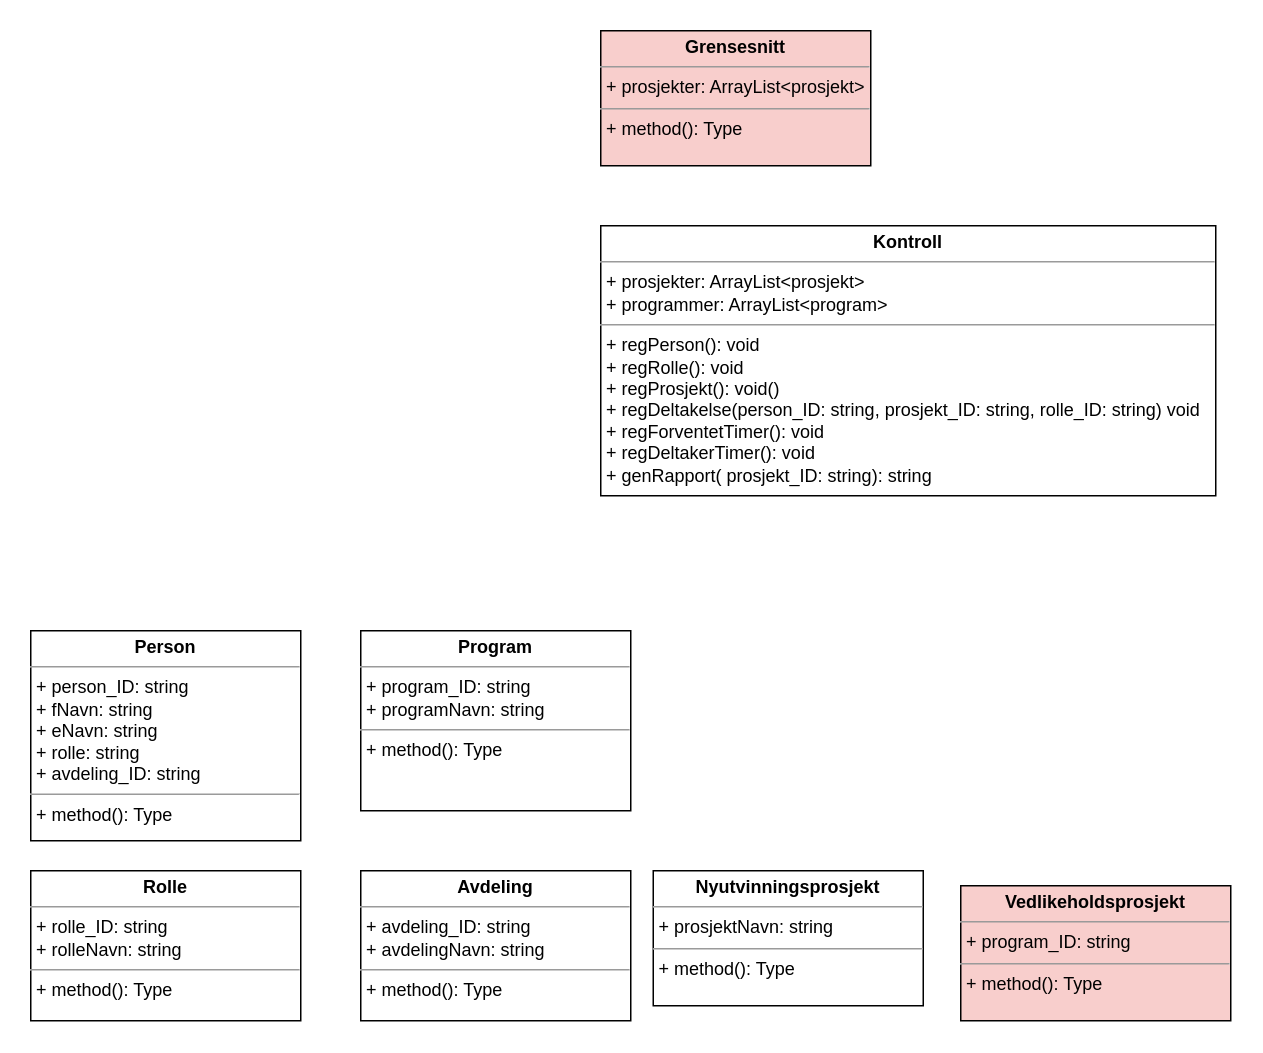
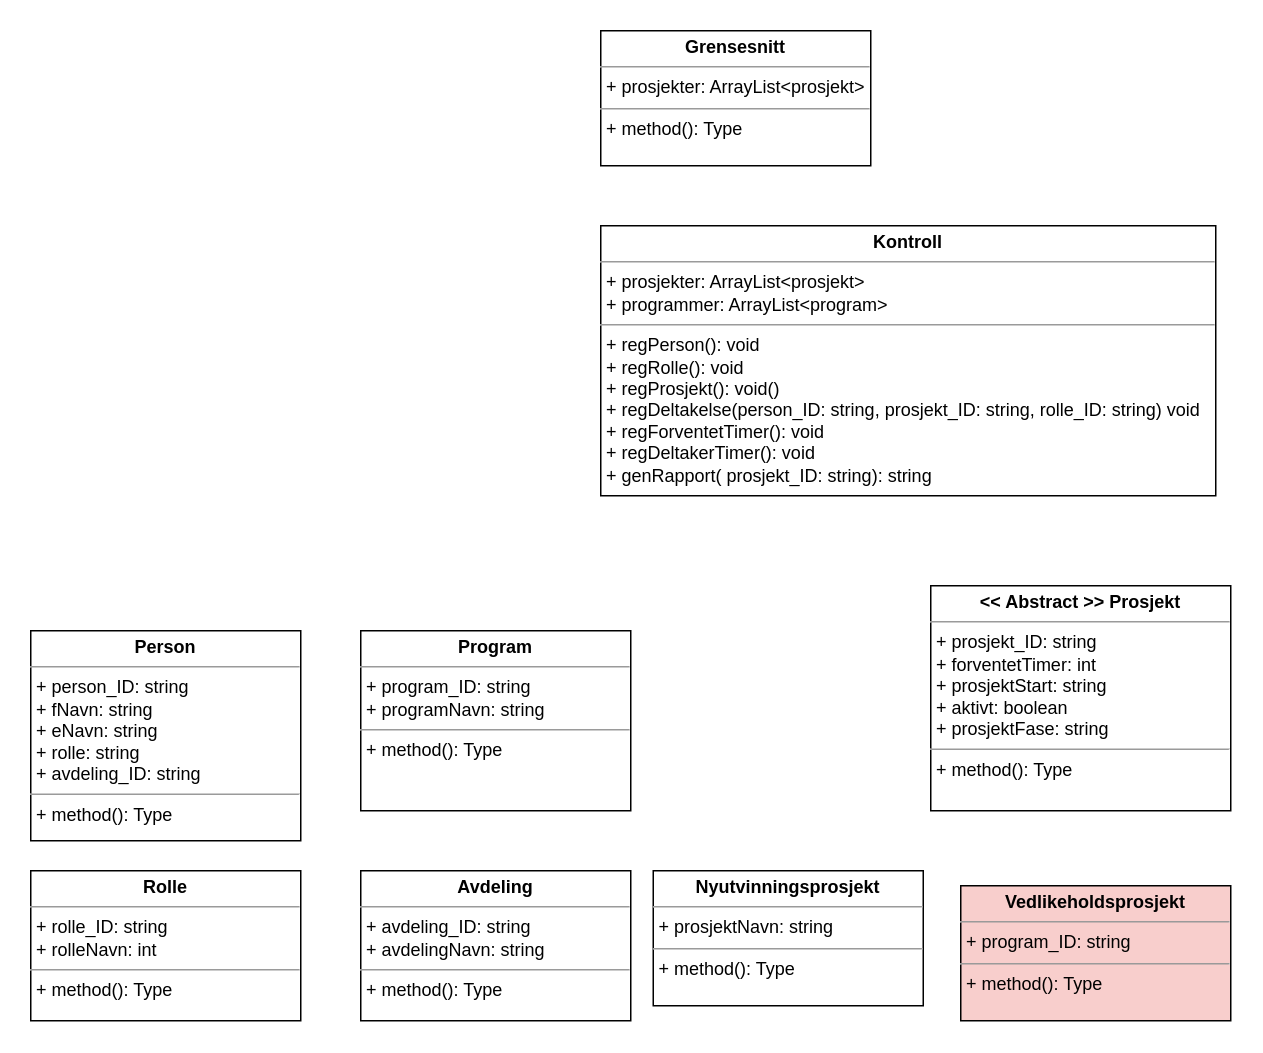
- <mxCell id="6" value="&lt;p style=&quot;margin: 0px ; margin-top: 4px ; text-align: center&quot;&gt;&lt;b&gt;Grensesnitt&lt;/b&gt;&lt;/p&gt;&lt;hr size=&quot;1&quot;&gt;&lt;p style=&quot;margin: 0px ; margin-left: 4px&quot;&gt;+ prosjekter: ArrayList&amp;lt;prosjekt&amp;gt;&lt;/p&gt;&lt;hr size=&quot;1&quot;&gt;&lt;p style=&quot;margin: 0px ; margin-left: 4px&quot;&gt;+ method(): Type&lt;/p&gt;" style="verticalAlign=top;align=left;overflow=fill;fontSize=12;fontFamily=Helvetica;html=1;fillColor=#f8cecc;" parent="1" vertex="1"><mxGeometry x="400" y="20" width="180" height="90" as="geometry" /></mxCell>
+ <mxCell id="6" value="&lt;p style=&quot;margin: 0px ; margin-top: 4px ; text-align: center&quot;&gt;&lt;b&gt;Grensesnitt&lt;/b&gt;&lt;/p&gt;&lt;hr size=&quot;1&quot;&gt;&lt;p style=&quot;margin: 0px ; margin-left: 4px&quot;&gt;+ prosjekter: ArrayList&amp;lt;prosjekt&amp;gt;&lt;/p&gt;&lt;hr size=&quot;1&quot;&gt;&lt;p style=&quot;margin: 0px ; margin-left: 4px&quot;&gt;+ method(): Type&lt;/p&gt;" style="verticalAlign=top;align=left;overflow=fill;fontSize=12;fontFamily=Helvetica;html=1;" parent="1" vertex="1"><mxGeometry x="400" y="20" width="180" height="90" as="geometry" /></mxCell>
+ <mxCell id="2" value="&lt;p style=&quot;margin: 0px ; margin-top: 4px ; text-align: center&quot;&gt;&lt;b&gt;&amp;lt;&amp;lt; Abstract &amp;gt;&amp;gt; Prosjekt&lt;/b&gt;&lt;/p&gt;&lt;hr size=&quot;1&quot;&gt;&lt;p style=&quot;margin: 0px ; margin-left: 4px&quot;&gt;&lt;span&gt;+ prosjekt_ID: string&lt;/span&gt;&lt;br&gt;&lt;/p&gt;&lt;p style=&quot;margin: 0px ; margin-left: 4px&quot;&gt;&lt;span&gt;+ forventetTimer: int&lt;/span&gt;&lt;/p&gt;&lt;p style=&quot;margin: 0px ; margin-left: 4px&quot;&gt;&lt;span&gt;+ prosjektStart: string&lt;/span&gt;&lt;/p&gt;&lt;p style=&quot;margin: 0px ; margin-left: 4px&quot;&gt;&lt;span&gt;+ aktivt: boolean&lt;/span&gt;&lt;/p&gt;&lt;p style=&quot;margin: 0px ; margin-left: 4px&quot;&gt;&lt;span&gt;+ prosjektFase: string&lt;/span&gt;&lt;/p&gt;&lt;hr size=&quot;1&quot;&gt;&lt;p style=&quot;margin: 0px ; margin-left: 4px&quot;&gt;+ method(): Type&lt;/p&gt;" style="verticalAlign=top;align=left;overflow=fill;fontSize=12;fontFamily=Helvetica;html=1;" parent="1" vertex="1"><mxGeometry x="620" y="390" width="200" height="150" as="geometry" /></mxCell>
- <mxCell id="9" value="&lt;p style=&quot;margin: 0px ; margin-top: 4px ; text-align: center&quot;&gt;&lt;b&gt;Rolle&lt;/b&gt;&lt;/p&gt;&lt;hr size=&quot;1&quot;&gt;&lt;p style=&quot;margin: 0px ; margin-left: 4px&quot;&gt;+ rolle_ID: string&lt;/p&gt;&lt;p style=&quot;margin: 0px ; margin-left: 4px&quot;&gt;+ rolleNavn: string&lt;/p&gt;&lt;hr size=&quot;1&quot;&gt;&lt;p style=&quot;margin: 0px ; margin-left: 4px&quot;&gt;+ method(): Type&lt;/p&gt;" style="verticalAlign=top;align=left;overflow=fill;fontSize=12;fontFamily=Helvetica;html=1;" parent="1" vertex="1"><mxGeometry x="20" y="580" width="180" height="100" as="geometry" /></mxCell>
+ <mxCell id="9" value="&lt;p style=&quot;margin: 0px ; margin-top: 4px ; text-align: center&quot;&gt;&lt;b&gt;Rolle&lt;/b&gt;&lt;/p&gt;&lt;hr size=&quot;1&quot;&gt;&lt;p style=&quot;margin: 0px ; margin-left: 4px&quot;&gt;+ rolle_ID: string&lt;/p&gt;&lt;p style=&quot;margin: 0px ; margin-left: 4px&quot;&gt;+ rolleNavn: int&lt;/p&gt;&lt;hr size=&quot;1&quot;&gt;&lt;p style=&quot;margin: 0px ; margin-left: 4px&quot;&gt;+ method(): Type&lt;/p&gt;" style="verticalAlign=top;align=left;overflow=fill;fontSize=12;fontFamily=Helvetica;html=1;" parent="1" vertex="1"><mxGeometry x="20" y="580" width="180" height="100" as="geometry" /></mxCell>
